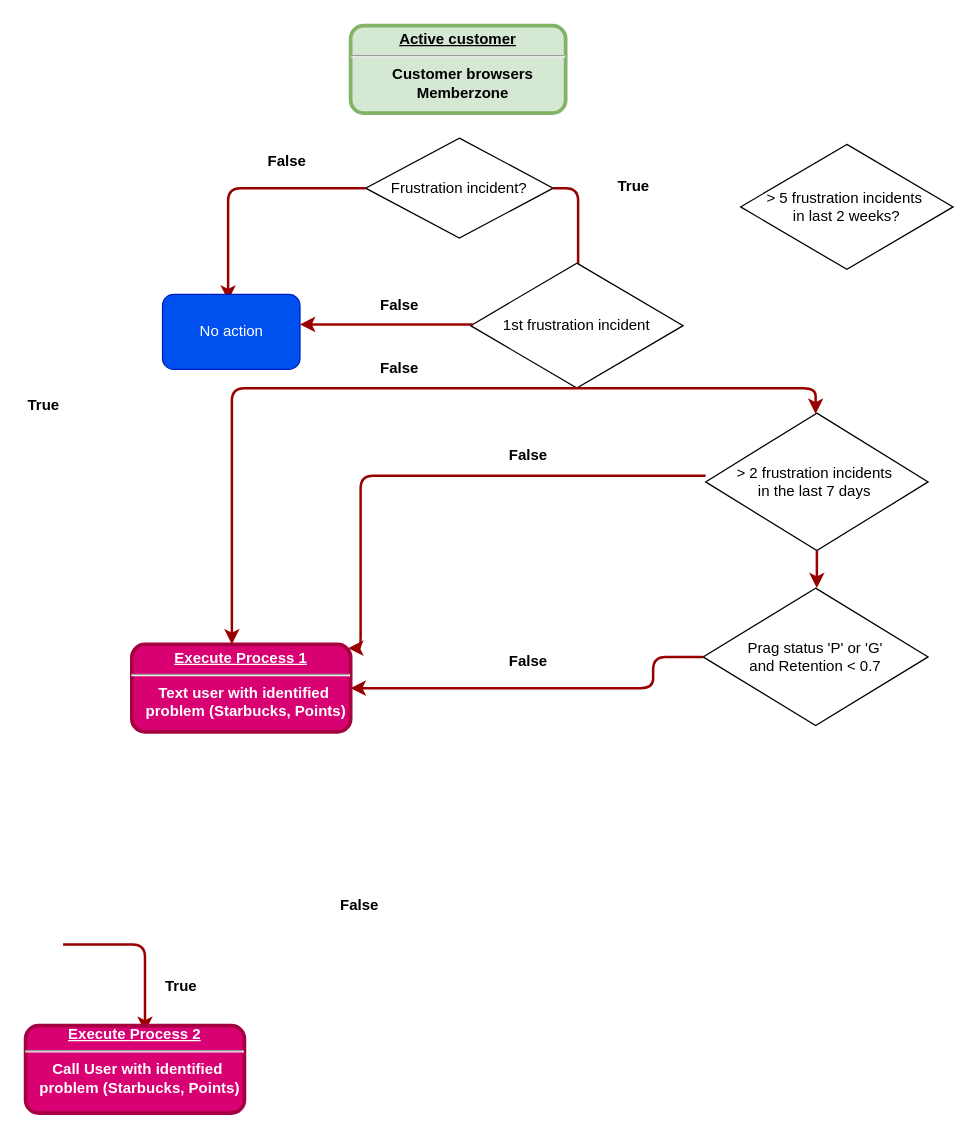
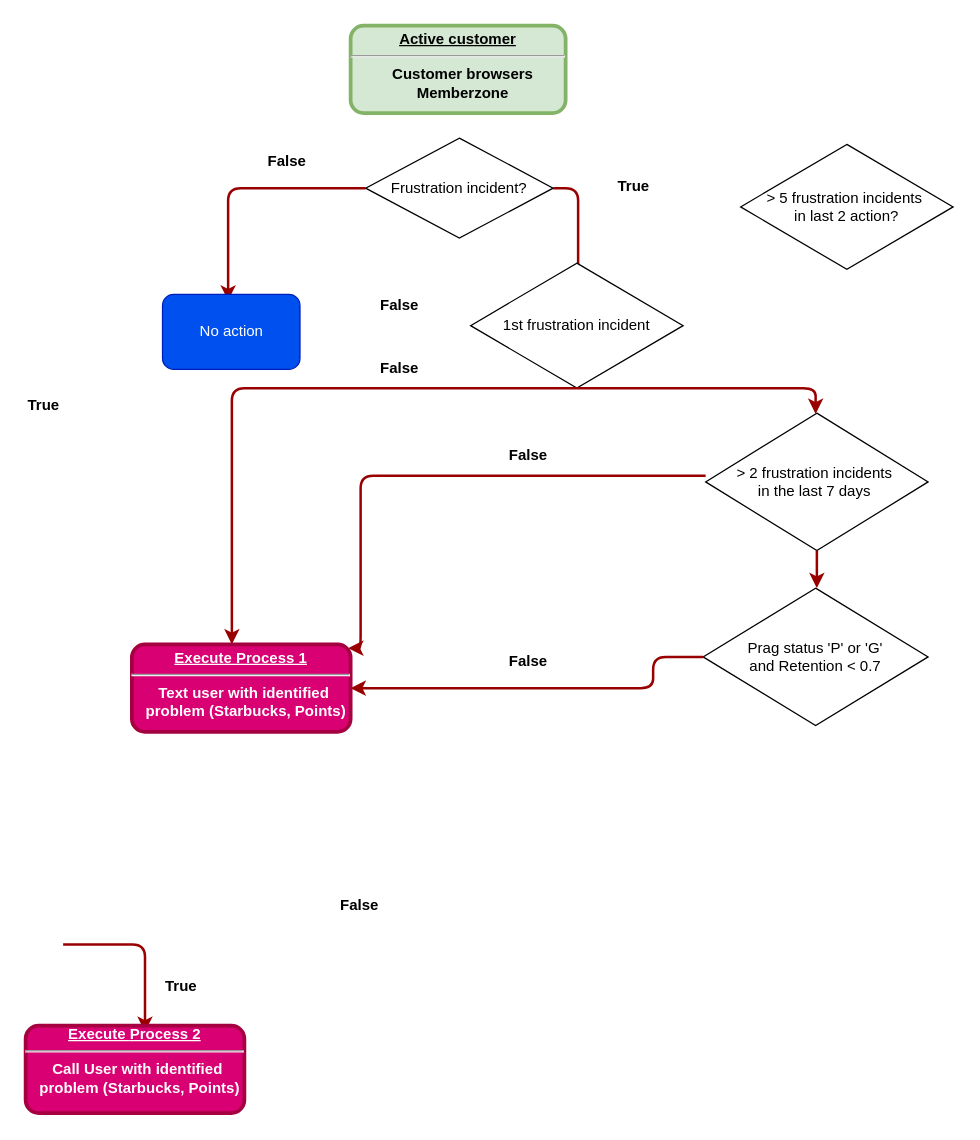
- <mxCell id="19" value="&amp;gt; 5 frustration incidents&amp;nbsp;&lt;br&gt;in last 2 weeks?&lt;br&gt;" style="rhombus;whiteSpace=wrap;html=1;" vertex="1" parent="1"><mxGeometry x="592" y="115" width="170" height="100" as="geometry" /></mxCell>
+ <mxCell id="19" value="&amp;gt; 5 frustration incidents&amp;nbsp;&lt;br&gt;in last 2 action?&lt;br&gt;" style="rhombus;whiteSpace=wrap;html=1;" vertex="1" parent="1"><mxGeometry x="592" y="115" width="170" height="100" as="geometry" /></mxCell>
- <mxCell id="23" value="" style="edgeStyle=elbowEdgeStyle;elbow=horizontal;strokeColor=#990000;strokeWidth=2;" edge="1" parent="1" source="18" target="8"><mxGeometry width="100" height="100" relative="1" as="geometry"><mxPoint x="372" y="259" as="sourcePoint" /><mxPoint x="292" y="259" as="targetPoint" /><Array as="points"><mxPoint x="322" y="259" /><mxPoint x="352" y="344" /></Array></mxGeometry></mxCell>
